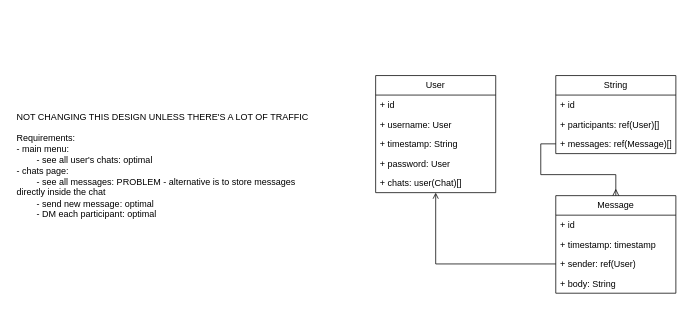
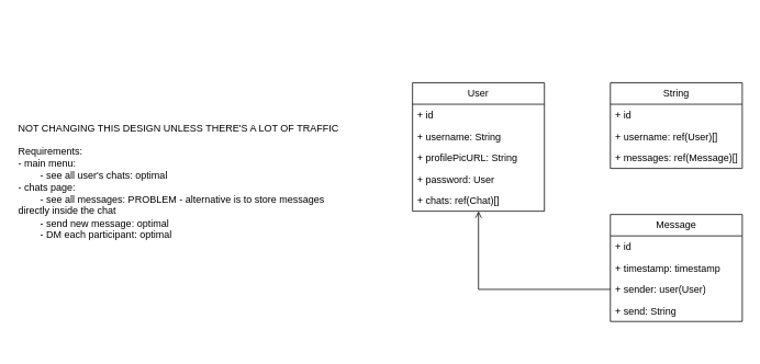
- <mxCell id="4" value="+ username: User" style="text;strokeColor=none;fillColor=none;align=left;verticalAlign=top;spacingLeft=4;spacingRight=4;overflow=hidden;rotatable=0;points=[[0,0.5],[1,0.5]];portConstraint=eastwest;whiteSpace=wrap;html=1;" parent="2" vertex="1"><mxGeometry y="52" width="160" height="26" as="geometry" /></mxCell>
+ <mxCell id="4" value="+ username: String" style="text;strokeColor=none;fillColor=none;align=left;verticalAlign=top;spacingLeft=4;spacingRight=4;overflow=hidden;rotatable=0;points=[[0,0.5],[1,0.5]];portConstraint=eastwest;whiteSpace=wrap;html=1;" parent="2" vertex="1"><mxGeometry y="52" width="160" height="26" as="geometry" /></mxCell>
- <mxCell id="10" value="+ participants: ref(User)[]" style="text;strokeColor=none;fillColor=none;align=left;verticalAlign=top;spacingLeft=4;spacingRight=4;overflow=hidden;rotatable=0;points=[[0,0.5],[1,0.5]];portConstraint=eastwest;whiteSpace=wrap;html=1;" parent="8" vertex="1"><mxGeometry y="52" width="160" height="26" as="geometry" /></mxCell>
+ <mxCell id="10" value="+ username: ref(User)[]" style="text;strokeColor=none;fillColor=none;align=left;verticalAlign=top;spacingLeft=4;spacingRight=4;overflow=hidden;rotatable=0;points=[[0,0.5],[1,0.5]];portConstraint=eastwest;whiteSpace=wrap;html=1;" parent="8" vertex="1"><mxGeometry y="52" width="160" height="26" as="geometry" /></mxCell>
- <mxCell id="5" value="+ timestamp: String" style="text;strokeColor=none;fillColor=none;align=left;verticalAlign=top;spacingLeft=4;spacingRight=4;overflow=hidden;rotatable=0;points=[[0,0.5],[1,0.5]];portConstraint=eastwest;whiteSpace=wrap;html=1;" parent="2" vertex="1"><mxGeometry y="78" width="160" height="26" as="geometry" /></mxCell>
+ <mxCell id="5" value="+ profilePicURL: String" style="text;strokeColor=none;fillColor=none;align=left;verticalAlign=top;spacingLeft=4;spacingRight=4;overflow=hidden;rotatable=0;points=[[0,0.5],[1,0.5]];portConstraint=eastwest;whiteSpace=wrap;html=1;" parent="2" vertex="1"><mxGeometry y="78" width="160" height="26" as="geometry" /></mxCell>
- <mxCell id="17" style="edgeStyle=orthogonalEdgeStyle;rounded=0;orthogonalLoop=1;jettySize=auto;html=1;endArrow=ERmany;endFill=0;" parent="1" source="11" target="12" edge="1"><mxGeometry relative="1" as="geometry" /></mxCell>
- <mxCell id="7" value="+ chats: user(Chat)[]" style="text;strokeColor=none;fillColor=none;align=left;verticalAlign=top;spacingLeft=4;spacingRight=4;overflow=hidden;rotatable=0;points=[[0,0.5],[1,0.5]];portConstraint=eastwest;whiteSpace=wrap;html=1;" vertex="1" parent="2"><mxGeometry y="130" width="160" height="26" as="geometry" /></mxCell>
+ <mxCell id="7" value="+ chats: ref(Chat)[]" style="text;strokeColor=none;fillColor=none;align=left;verticalAlign=top;spacingLeft=4;spacingRight=4;overflow=hidden;rotatable=0;points=[[0,0.5],[1,0.5]];portConstraint=eastwest;whiteSpace=wrap;html=1;" vertex="1" parent="2"><mxGeometry y="130" width="160" height="26" as="geometry" /></mxCell>
- <mxCell id="15" value="+ sender: ref(User)" style="text;strokeColor=none;fillColor=none;align=left;verticalAlign=top;spacingLeft=4;spacingRight=4;overflow=hidden;rotatable=0;points=[[0,0.5],[1,0.5]];portConstraint=eastwest;whiteSpace=wrap;html=1;" parent="12" vertex="1"><mxGeometry y="78" width="160" height="26" as="geometry" /></mxCell>
+ <mxCell id="15" value="+ sender: user(User)" style="text;strokeColor=none;fillColor=none;align=left;verticalAlign=top;spacingLeft=4;spacingRight=4;overflow=hidden;rotatable=0;points=[[0,0.5],[1,0.5]];portConstraint=eastwest;whiteSpace=wrap;html=1;" parent="12" vertex="1"><mxGeometry y="78" width="160" height="26" as="geometry" /></mxCell>
- <mxCell id="16" value="+ body: String" style="text;strokeColor=none;fillColor=none;align=left;verticalAlign=top;spacingLeft=4;spacingRight=4;overflow=hidden;rotatable=0;points=[[0,0.5],[1,0.5]];portConstraint=eastwest;whiteSpace=wrap;html=1;" parent="12" vertex="1"><mxGeometry y="104" width="160" height="26" as="geometry" /></mxCell>
+ <mxCell id="16" value="+ send: String" style="text;strokeColor=none;fillColor=none;align=left;verticalAlign=top;spacingLeft=4;spacingRight=4;overflow=hidden;rotatable=0;points=[[0,0.5],[1,0.5]];portConstraint=eastwest;whiteSpace=wrap;html=1;" parent="12" vertex="1"><mxGeometry y="104" width="160" height="26" as="geometry" /></mxCell>
